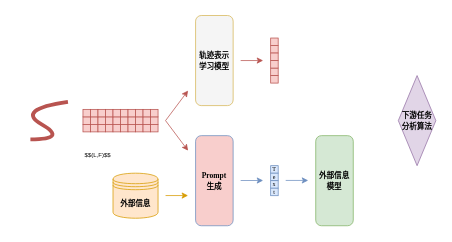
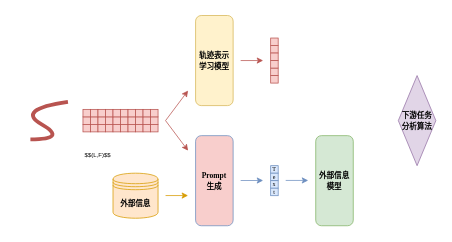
- <mxCell id="2" value="&lt;font style=&quot;font-size: 10px;&quot; face=&quot;Simsun&quot;&gt;&lt;b&gt;轨迹表示学习模型&lt;/b&gt;&lt;/font&gt;" style="rounded=1;whiteSpace=wrap;html=1;fillColor=#f5f5f5;strokeColor=#d6b656;" vertex="1" parent="1"><mxGeometry x="260" y="20" width="50" height="120" as="geometry" /></mxCell>
+ <mxCell id="2" value="&lt;font style=&quot;font-size: 10px;&quot; face=&quot;Simsun&quot;&gt;&lt;b&gt;轨迹表示学习模型&lt;/b&gt;&lt;/font&gt;" style="rounded=1;whiteSpace=wrap;html=1;fillColor=#fff2cc;strokeColor=#d6b656;" vertex="1" parent="1"><mxGeometry x="260" y="20" width="50" height="120" as="geometry" /></mxCell>
